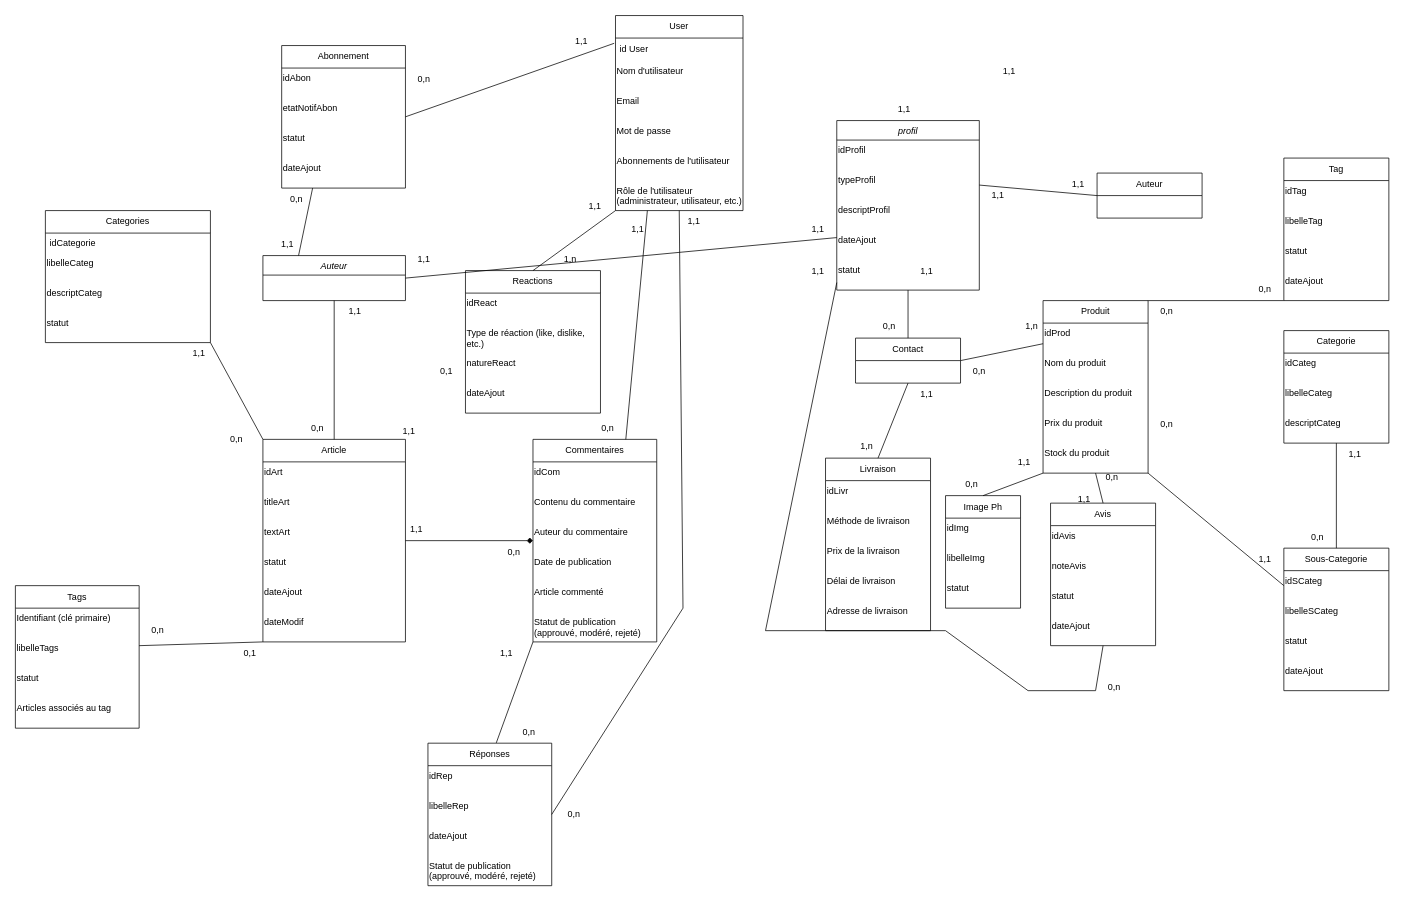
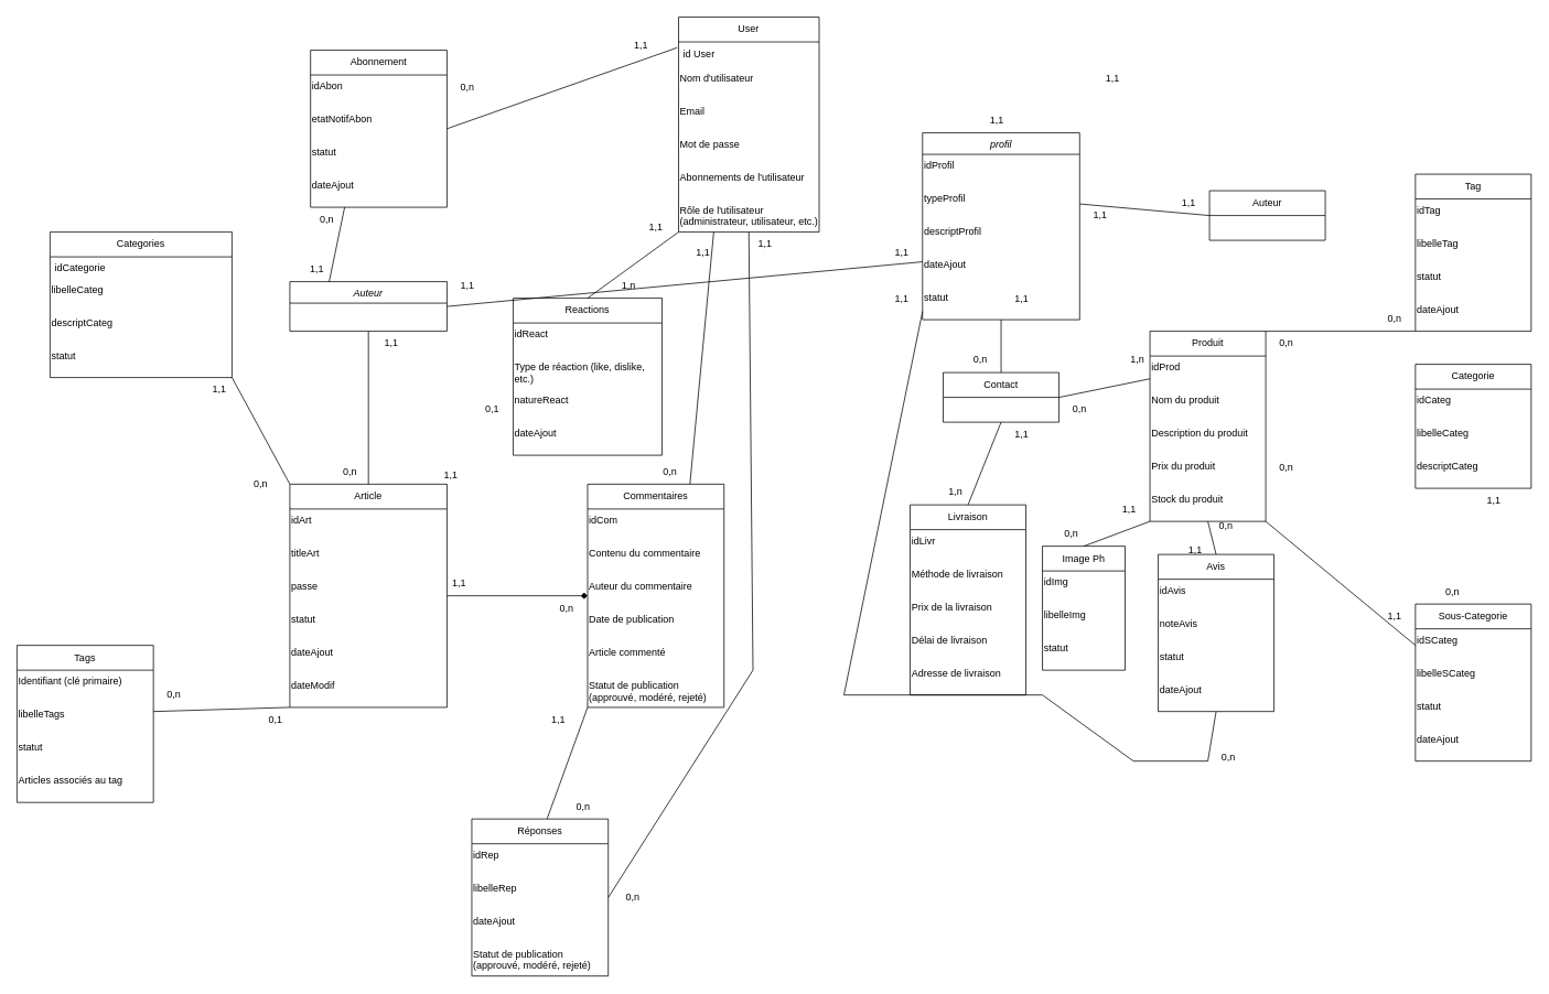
- <mxCell id="102" value="" style="endArrow=none;html=1;rounded=0;exitX=0.5;exitY=0;exitDx=0;exitDy=0;entryX=0.5;entryY=1;entryDx=0;entryDy=0;" edge="1" parent="1" source="95" target="91"><mxGeometry width="50" height="50" relative="1" as="geometry"><mxPoint x="1770" y="510" as="sourcePoint" /><mxPoint x="1760" y="360" as="targetPoint" /></mxGeometry></mxCell>
- <mxCell id="30" value="textArt" style="text;whiteSpace=wrap;html=1;" vertex="1" parent="27"><mxGeometry y="110" width="190" height="40" as="geometry" /></mxCell>
+ <mxCell id="30" value="passe" style="text;whiteSpace=wrap;html=1;" vertex="1" parent="27"><mxGeometry y="110" width="190" height="40" as="geometry" /></mxCell>
